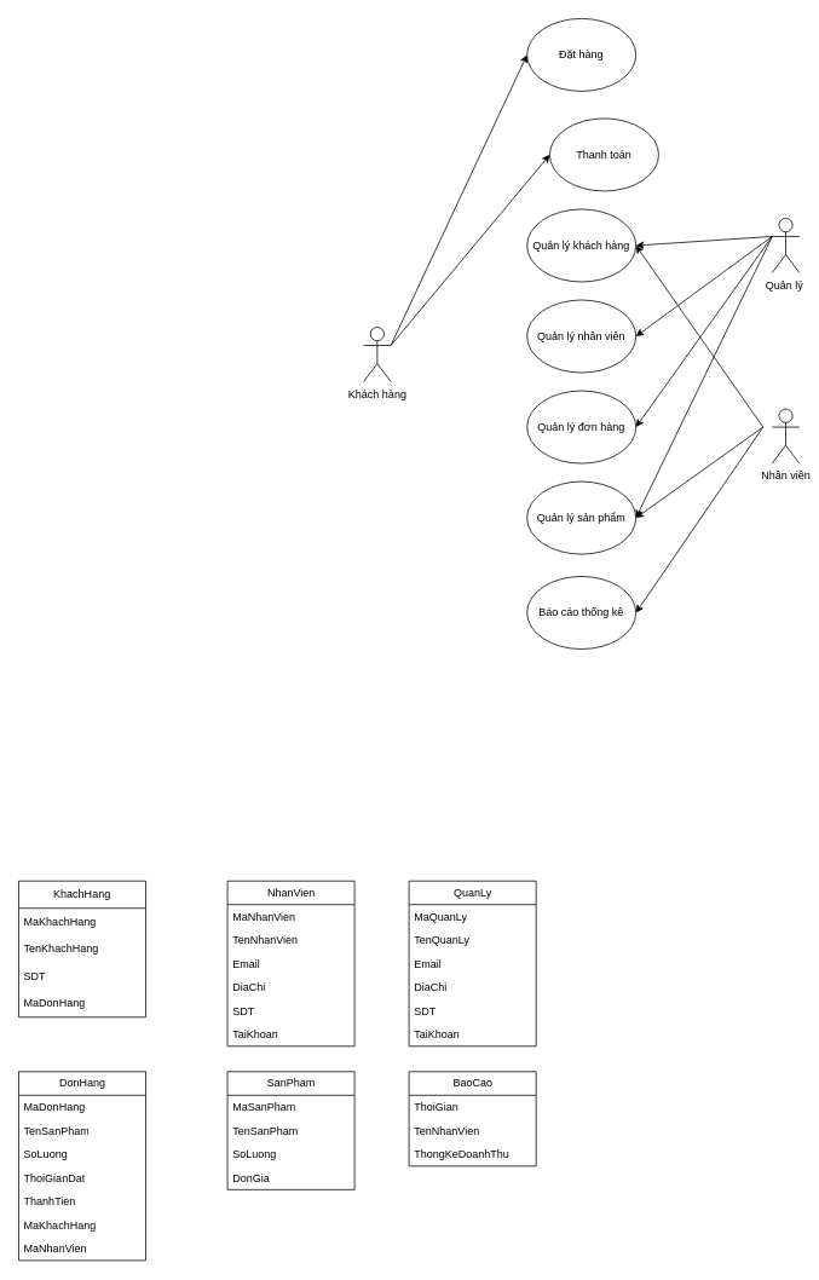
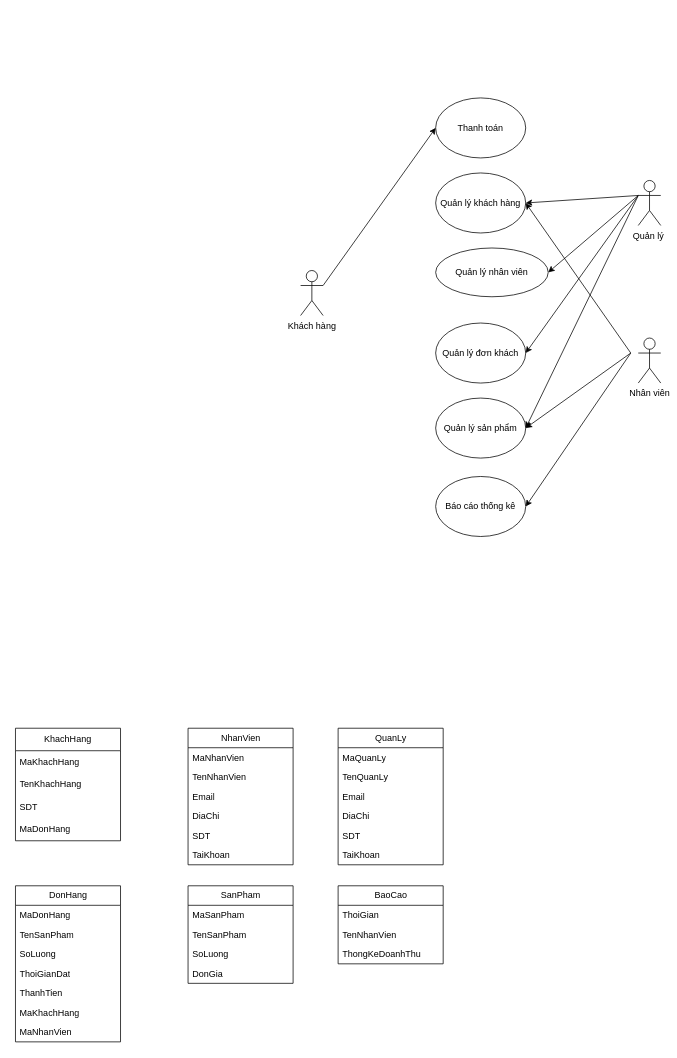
- <mxCell id="3" value="Đặt hàng" style="ellipse;whiteSpace=wrap;html=1;" vertex="1" parent="1"><mxGeometry x="580" y="20" width="120" height="80" as="geometry" /></mxCell>
- <mxCell id="19" value="Thanh toán" style="ellipse;whiteSpace=wrap;html=1;" vertex="1" parent="1"><mxGeometry x="605" y="130" width="120" height="80" as="geometry" /></mxCell>
+ <mxCell id="19" value="Thanh toán" style="ellipse;whiteSpace=wrap;html=1;" vertex="1" parent="1"><mxGeometry x="580" y="130" width="120" height="80" as="geometry" /></mxCell>
- <mxCell id="10" value="" style="endArrow=classic;html=1;rounded=0;exitX=1;exitY=0.333;exitDx=0;exitDy=0;exitPerimeter=0;entryX=0;entryY=0.5;entryDx=0;entryDy=0;" edge="1" parent="1" source="2" target="3"><mxGeometry width="50" height="50" relative="1" as="geometry"><mxPoint x="610" y="400" as="sourcePoint" /><mxPoint x="660" y="350" as="targetPoint" /></mxGeometry></mxCell>
- <mxCell id="6" value="Quản lý nhân viên" style="ellipse;whiteSpace=wrap;html=1;" vertex="1" parent="1"><mxGeometry x="580" y="330" width="120" height="80" as="geometry" /></mxCell>
+ <mxCell id="6" value="Quản lý nhân viên" style="ellipse;whiteSpace=wrap;html=1;" vertex="1" parent="1"><mxGeometry x="580" y="330" width="150" height="65" as="geometry" /></mxCell>
- <mxCell id="4" value="Quản lý đơn hàng" style="ellipse;whiteSpace=wrap;html=1;" vertex="1" parent="1"><mxGeometry x="580" y="430" width="120" height="80" as="geometry" /></mxCell>
+ <mxCell id="4" value="Quản lý đơn khách" style="ellipse;whiteSpace=wrap;html=1;" vertex="1" parent="1"><mxGeometry x="580" y="430" width="120" height="80" as="geometry" /></mxCell>
